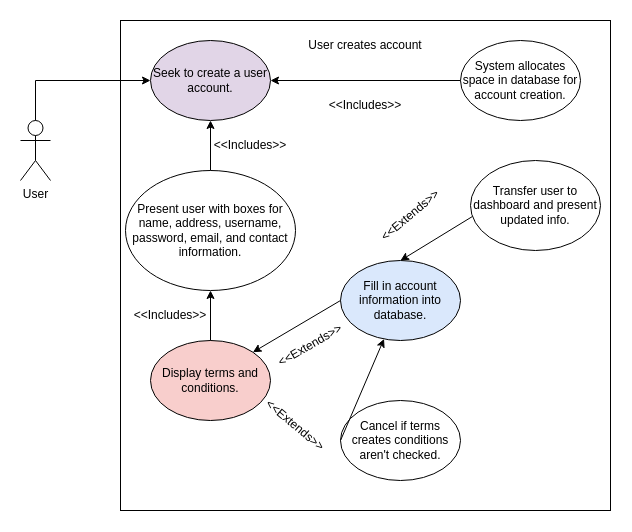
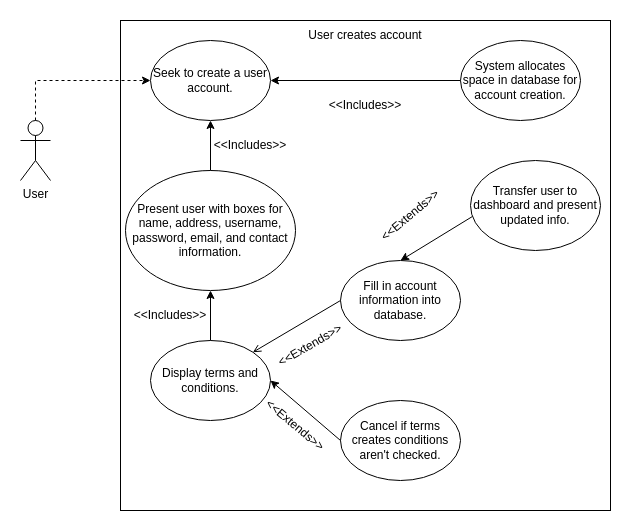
- <mxCell id="12" value="User creates account" style="text;html=1;strokeColor=none;fillColor=none;align=center;verticalAlign=middle;whiteSpace=wrap;rounded=0;" vertex="1" parent="1"><mxGeometry x="295" y="30" width="140" height="30" as="geometry" /></mxCell>
+ <mxCell id="12" value="User creates account" style="text;html=1;strokeColor=none;fillColor=none;align=center;verticalAlign=middle;whiteSpace=wrap;rounded=0;" vertex="1" parent="1"><mxGeometry x="295" y="20" width="140" height="30" as="geometry" /></mxCell>
- <mxCell id="5" value="" style="endArrow=classic;html=1;rounded=0;entryX=0;entryY=0.5;entryDx=0;entryDy=0;exitX=0.5;exitY=0;exitDx=0;exitDy=0;exitPerimeter=0;" edge="1" parent="1" source="3" target="4"><mxGeometry width="50" height="50" relative="1" as="geometry"><mxPoint x="270" y="330" as="sourcePoint" /><mxPoint x="320" y="280" as="targetPoint" /><Array as="points"><mxPoint x="35" y="80" /></Array></mxGeometry></mxCell>
+ <mxCell id="5" value="" style="endArrow=classic;html=1;rounded=0;entryX=0;entryY=0.5;entryDx=0;entryDy=0;exitX=0.5;exitY=0;exitDx=0;exitDy=0;exitPerimeter=0;dashed=1;" edge="1" parent="1" source="3" target="4"><mxGeometry width="50" height="50" relative="1" as="geometry"><mxPoint x="270" y="330" as="sourcePoint" /><mxPoint x="320" y="280" as="targetPoint" /><Array as="points"><mxPoint x="35" y="80" /></Array></mxGeometry></mxCell>
- <mxCell id="4" value="Seek to create a user account." style="ellipse;whiteSpace=wrap;html=1;fillColor=#e1d5e7;" vertex="1" parent="1"><mxGeometry x="150" y="40" width="120" height="80" as="geometry" /></mxCell>
+ <mxCell id="4" value="Seek to create a user account." style="ellipse;whiteSpace=wrap;html=1;" vertex="1" parent="1"><mxGeometry x="150" y="40" width="120" height="80" as="geometry" /></mxCell>
- <mxCell id="9" value="Fill in account information into database." style="ellipse;whiteSpace=wrap;html=1;fillColor=#dae8fc;" vertex="1" parent="1"><mxGeometry x="340" y="260" width="120" height="80" as="geometry" /></mxCell>
+ <mxCell id="9" value="Fill in account information into database." style="ellipse;whiteSpace=wrap;html=1;" vertex="1" parent="1"><mxGeometry x="340" y="260" width="120" height="80" as="geometry" /></mxCell>
- <mxCell id="16" value="" style="endArrow=classic;html=1;rounded=0;exitX=0;exitY=0.5;exitDx=0;exitDy=0;entryX=1;entryY=0;entryDx=0;entryDy=0;" edge="1" parent="1" source="9" target="8"><mxGeometry width="50" height="50" relative="1" as="geometry"><mxPoint x="300" y="110" as="sourcePoint" /><mxPoint x="490" y="110" as="targetPoint" /><Array as="points" /></mxGeometry></mxCell>
+ <mxCell id="16" value="" style="endArrow=open;html=1;rounded=0;exitX=0;exitY=0.5;exitDx=0;exitDy=0;entryX=1;entryY=0;entryDx=0;entryDy=0;" edge="1" parent="1" source="9" target="8"><mxGeometry width="50" height="50" relative="1" as="geometry"><mxPoint x="300" y="110" as="sourcePoint" /><mxPoint x="490" y="110" as="targetPoint" /><Array as="points" /></mxGeometry></mxCell>
- <mxCell id="8" value="Display terms and conditions." style="ellipse;whiteSpace=wrap;html=1;fillColor=#f8cecc;" vertex="1" parent="1"><mxGeometry x="150" y="340" width="120" height="80" as="geometry" /></mxCell>
+ <mxCell id="8" value="Display terms and conditions." style="ellipse;whiteSpace=wrap;html=1;" vertex="1" parent="1"><mxGeometry x="150" y="340" width="120" height="80" as="geometry" /></mxCell>
- <mxCell id="18" value="" style="endArrow=classic;html=1;rounded=0;exitX=0;exitY=0.5;exitDx=0;exitDy=0;" edge="1" parent="1" source="10" target="9"><mxGeometry width="50" height="50" relative="1" as="geometry"><mxPoint x="320" y="130" as="sourcePoint" /><mxPoint x="510" y="130" as="targetPoint" /></mxGeometry></mxCell>
+ <mxCell id="18" value="" style="endArrow=classic;html=1;rounded=0;entryX=1;entryY=0.5;entryDx=0;entryDy=0;exitX=0;exitY=0.5;exitDx=0;exitDy=0;" edge="1" parent="1" source="10" target="8"><mxGeometry width="50" height="50" relative="1" as="geometry"><mxPoint x="320" y="130" as="sourcePoint" /><mxPoint x="510" y="130" as="targetPoint" /></mxGeometry></mxCell>
